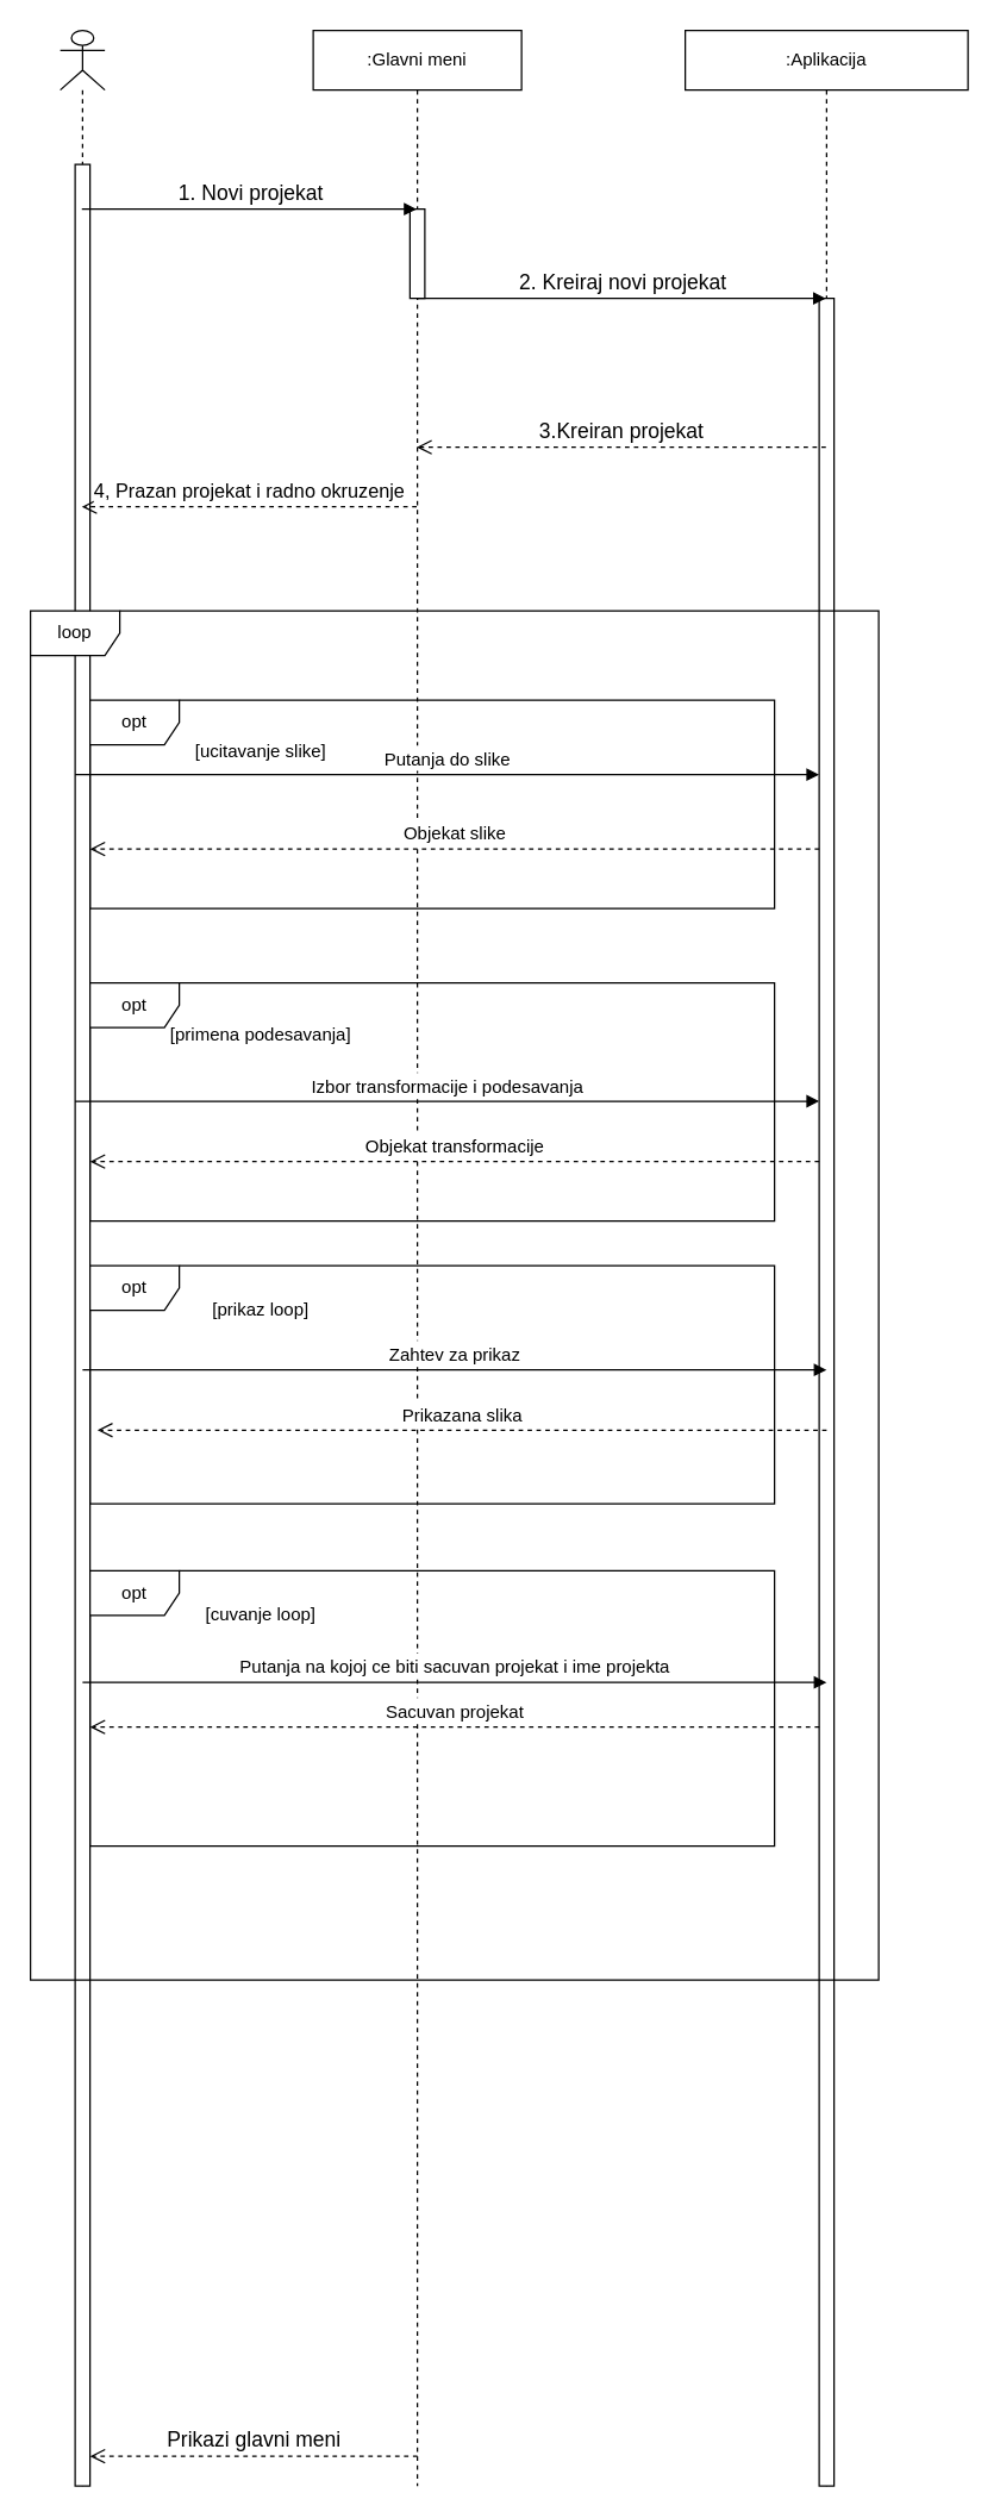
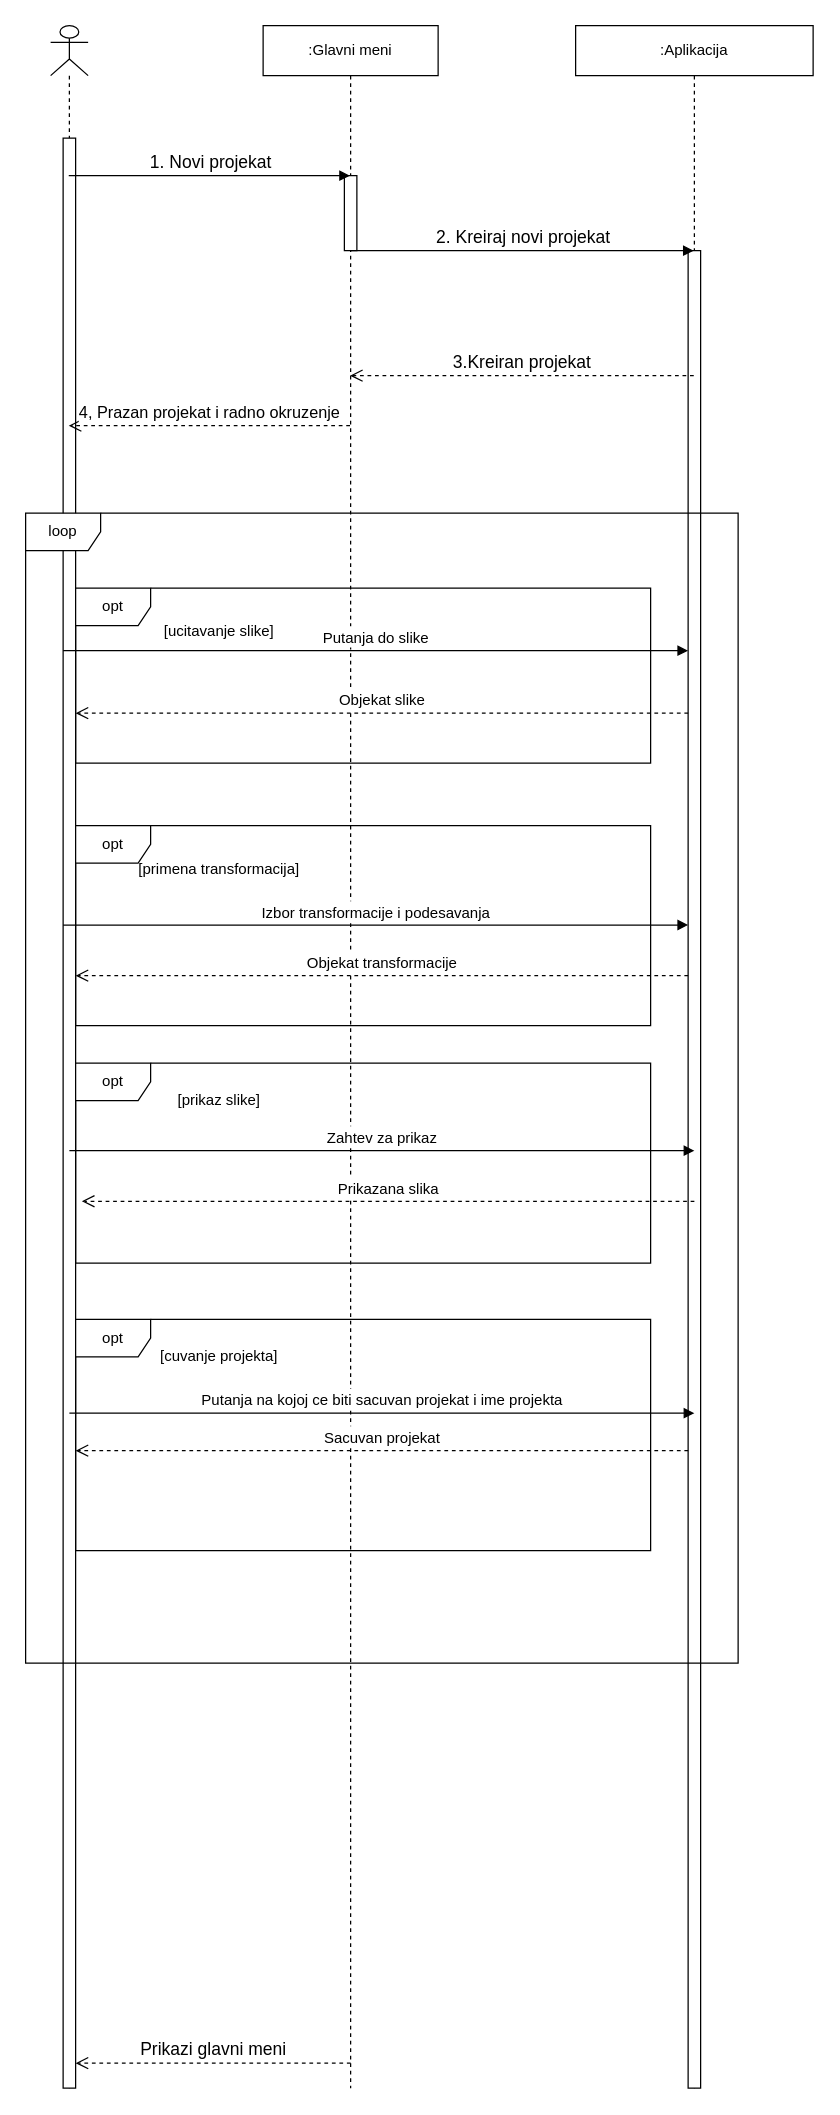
- <mxCell id="17" value="[primena podesavanja]" style="text;html=1;strokeColor=none;fillColor=none;align=center;verticalAlign=middle;whiteSpace=wrap;rounded=0;fontSize=12;" parent="1" vertex="1"><mxGeometry x="100" y="680" width="150" height="30" as="geometry" /></mxCell>
+ <mxCell id="17" value="[primena transformacija]" style="text;html=1;strokeColor=none;fillColor=none;align=center;verticalAlign=middle;whiteSpace=wrap;rounded=0;fontSize=12;" parent="1" vertex="1"><mxGeometry x="100" y="680" width="150" height="30" as="geometry" /></mxCell>
- <mxCell id="19" value="[prikaz loop]" style="text;html=1;strokeColor=none;fillColor=none;align=center;verticalAlign=middle;whiteSpace=wrap;rounded=0;fontSize=12;" parent="1" vertex="1"><mxGeometry x="100" y="865" width="150" height="30" as="geometry" /></mxCell>
+ <mxCell id="19" value="[prikaz slike]" style="text;html=1;strokeColor=none;fillColor=none;align=center;verticalAlign=middle;whiteSpace=wrap;rounded=0;fontSize=12;" parent="1" vertex="1"><mxGeometry x="100" y="865" width="150" height="30" as="geometry" /></mxCell>
- <mxCell id="21" value="[cuvanje loop]" style="text;html=1;strokeColor=none;fillColor=none;align=center;verticalAlign=middle;whiteSpace=wrap;rounded=0;fontSize=12;" parent="1" vertex="1"><mxGeometry x="100" y="1070" width="150" height="30" as="geometry" /></mxCell>
+ <mxCell id="21" value="[cuvanje projekta]" style="text;html=1;strokeColor=none;fillColor=none;align=center;verticalAlign=middle;whiteSpace=wrap;rounded=0;fontSize=12;" parent="1" vertex="1"><mxGeometry x="100" y="1070" width="150" height="30" as="geometry" /></mxCell>
